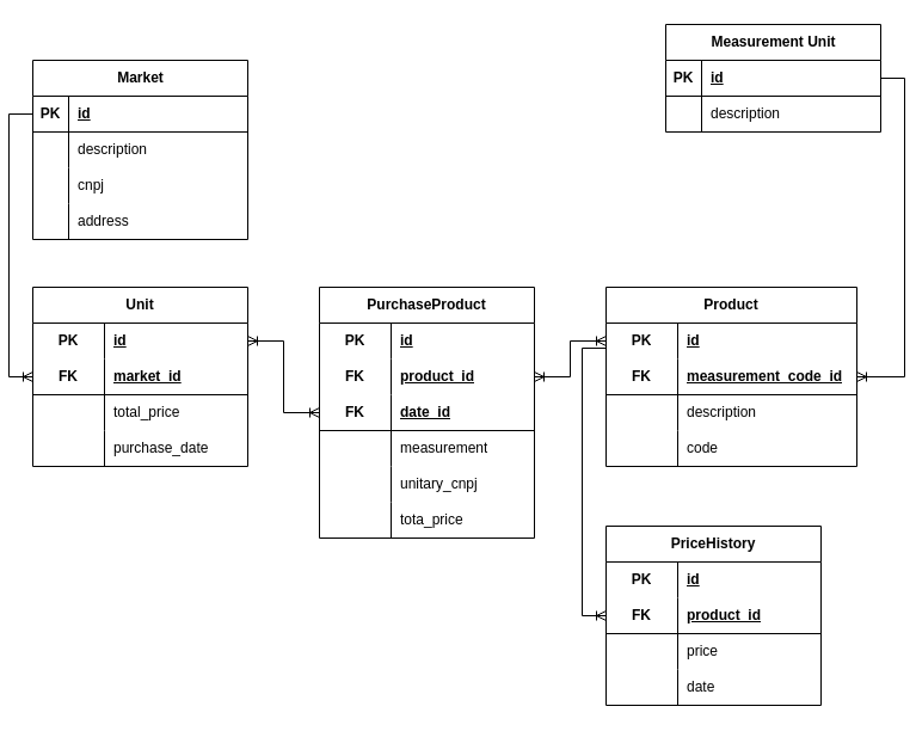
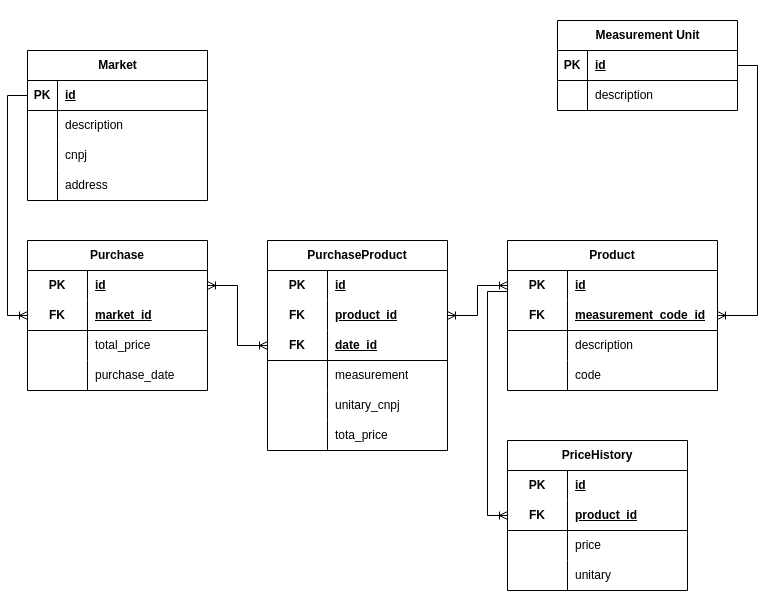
- <mxCell id="55" value="Unit" style="shape=table;startSize=30;container=1;collapsible=1;childLayout=tableLayout;fixedRows=1;rowLines=0;fontStyle=1;align=center;resizeLast=1;html=1;whiteSpace=wrap;" vertex="1" parent="1"><mxGeometry x="20" y="240" width="180" height="150" as="geometry" /></mxCell>
+ <mxCell id="55" value="Purchase" style="shape=table;startSize=30;container=1;collapsible=1;childLayout=tableLayout;fixedRows=1;rowLines=0;fontStyle=1;align=center;resizeLast=1;html=1;whiteSpace=wrap;" vertex="1" parent="1"><mxGeometry x="20" y="240" width="180" height="150" as="geometry" /></mxCell>
- <mxCell id="80" value="date" style="shape=partialRectangle;connectable=0;fillColor=none;top=0;left=0;bottom=0;right=0;align=left;spacingLeft=6;overflow=hidden;html=1;whiteSpace=wrap;" vertex="1" parent="78"><mxGeometry x="60" width="120" height="30" as="geometry"><mxRectangle width="120" height="30" as="alternateBounds" /></mxGeometry></mxCell>
+ <mxCell id="80" value="unitary" style="shape=partialRectangle;connectable=0;fillColor=none;top=0;left=0;bottom=0;right=0;align=left;spacingLeft=6;overflow=hidden;html=1;whiteSpace=wrap;" vertex="1" parent="78"><mxGeometry x="60" width="120" height="30" as="geometry"><mxRectangle width="120" height="30" as="alternateBounds" /></mxGeometry></mxCell>
